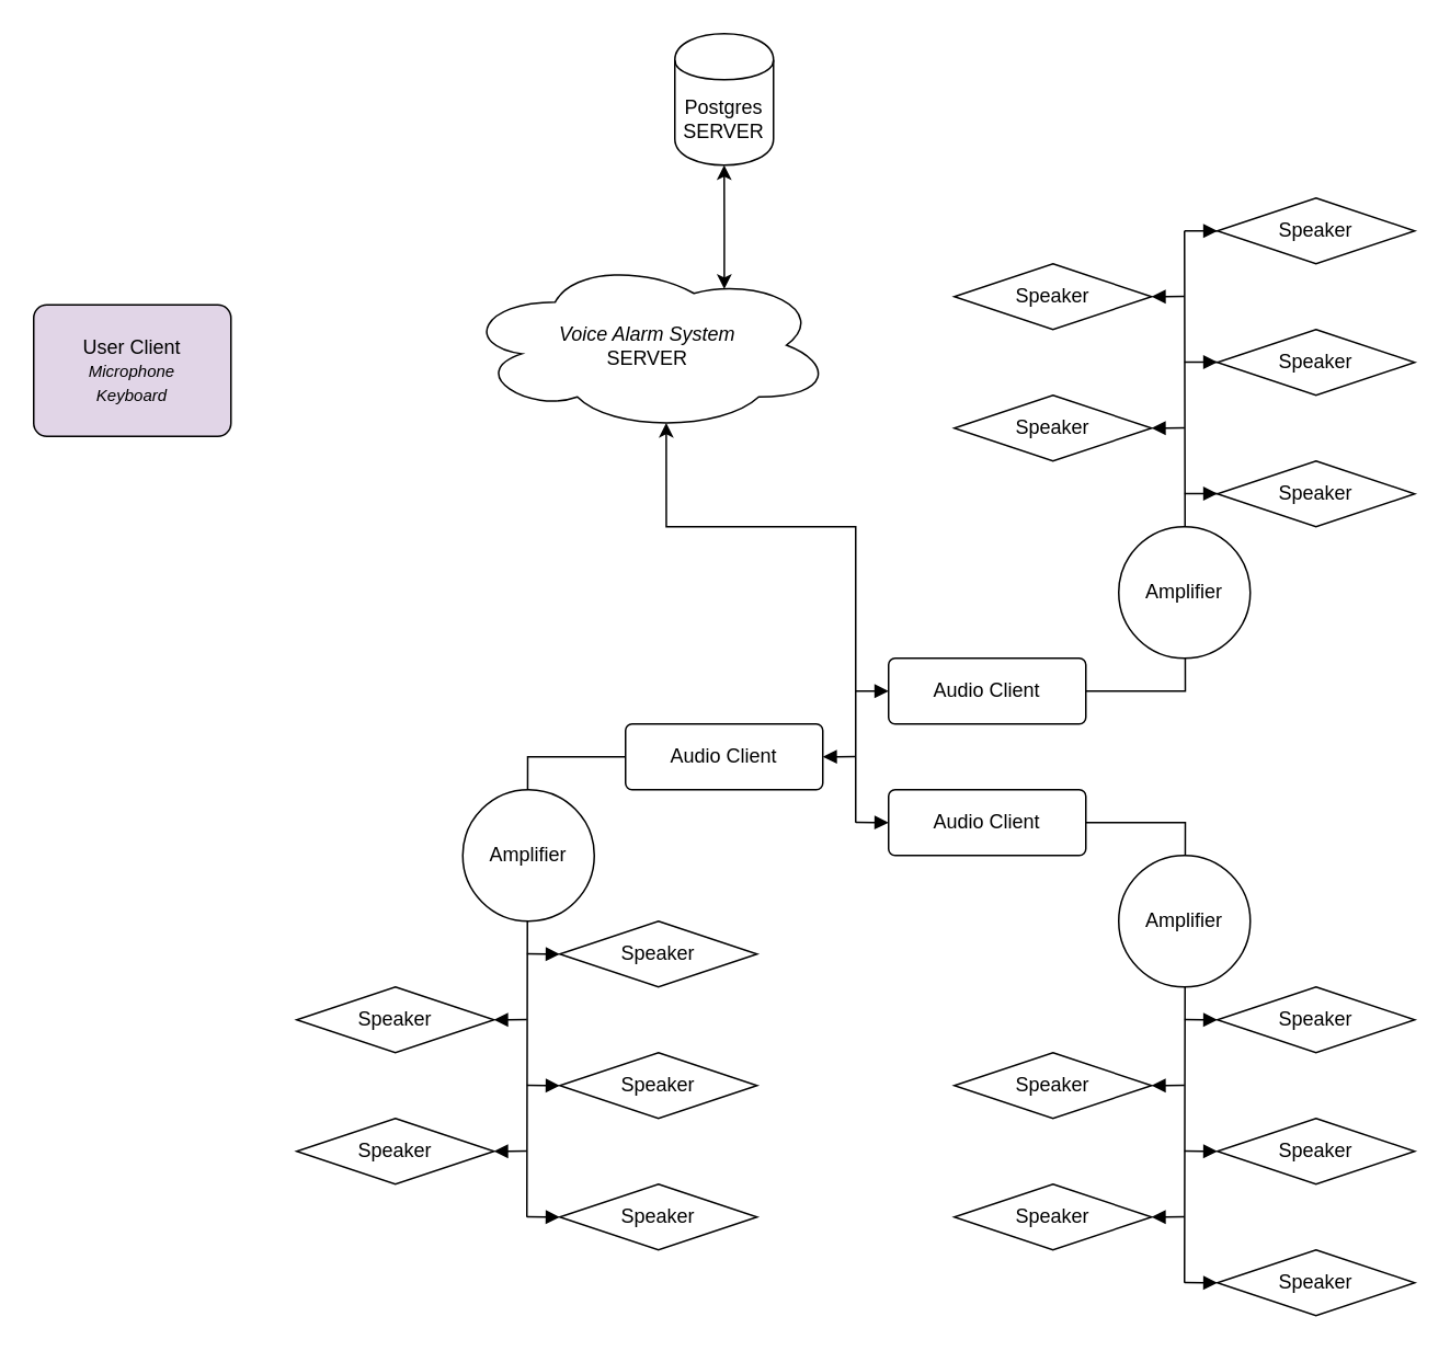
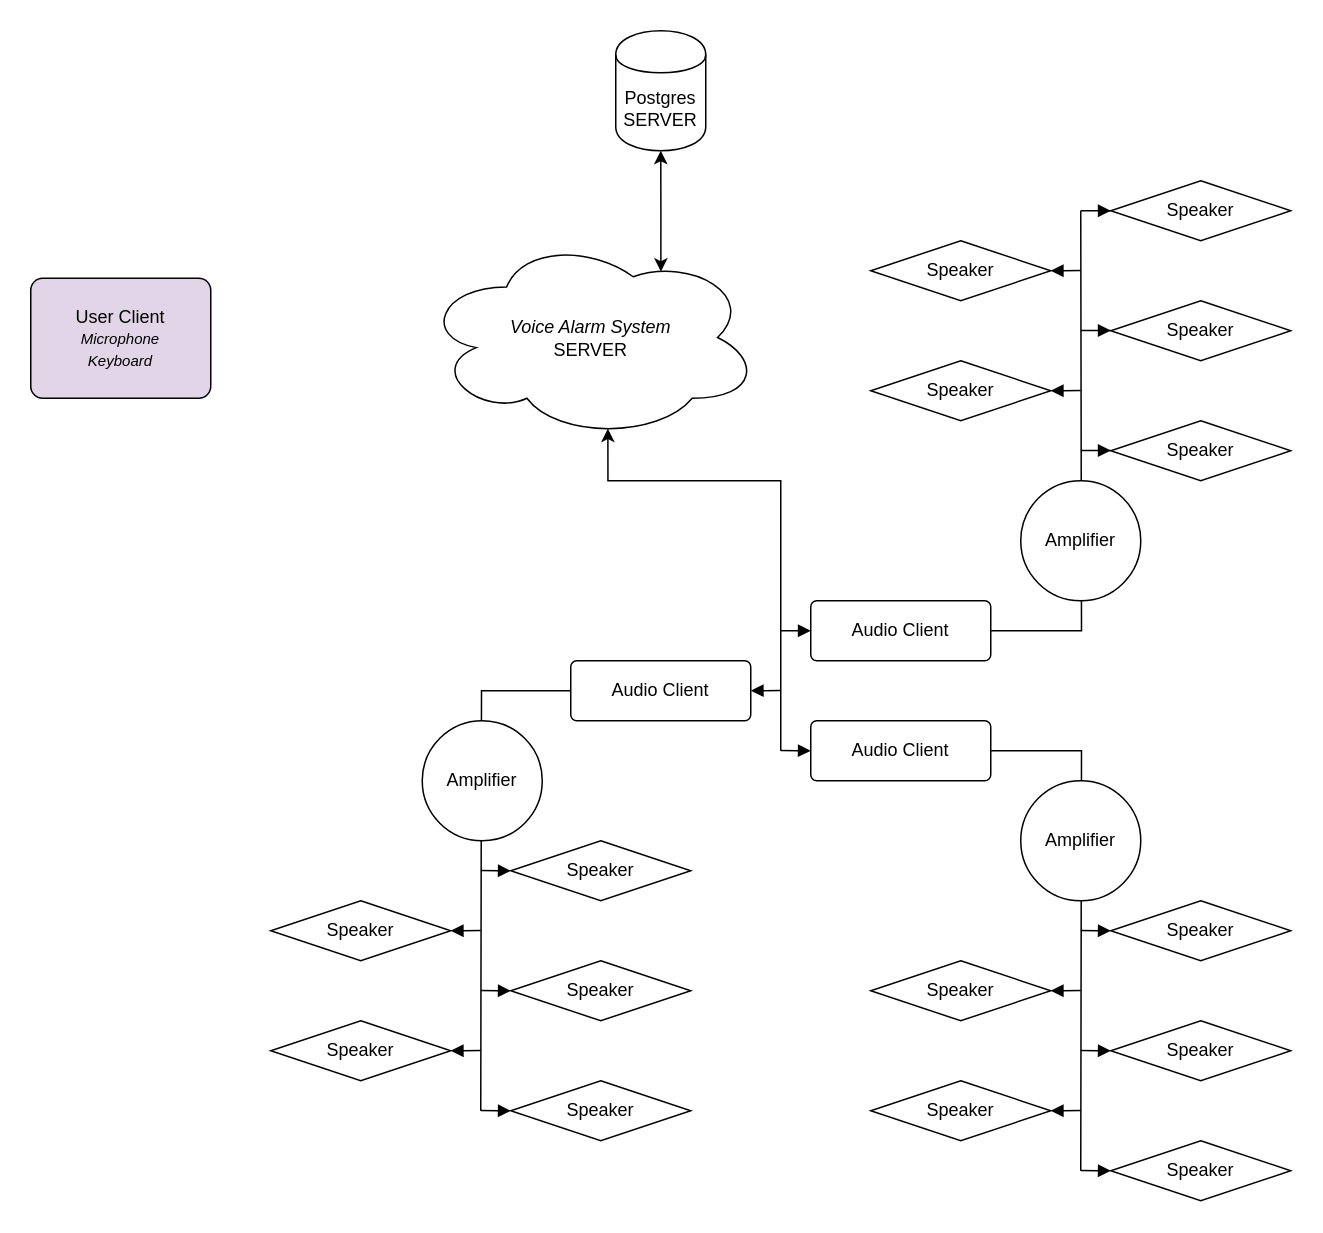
- <mxCell id="4" value="&lt;i&gt;Voice Alarm System&lt;/i&gt;&lt;br&gt;SERVER" style="ellipse;shape=cloud;whiteSpace=wrap;html=1;align=center;" vertex="1" parent="1"><mxGeometry x="281" y="157" width="225" height="105" as="geometry" /></mxCell>
+ <mxCell id="4" value="&lt;i&gt;Voice Alarm System&lt;/i&gt;&lt;br&gt;SERVER" style="ellipse;shape=cloud;whiteSpace=wrap;html=1;align=center;" vertex="1" parent="1"><mxGeometry x="281" y="157" width="225" height="135" as="geometry" /></mxCell>
